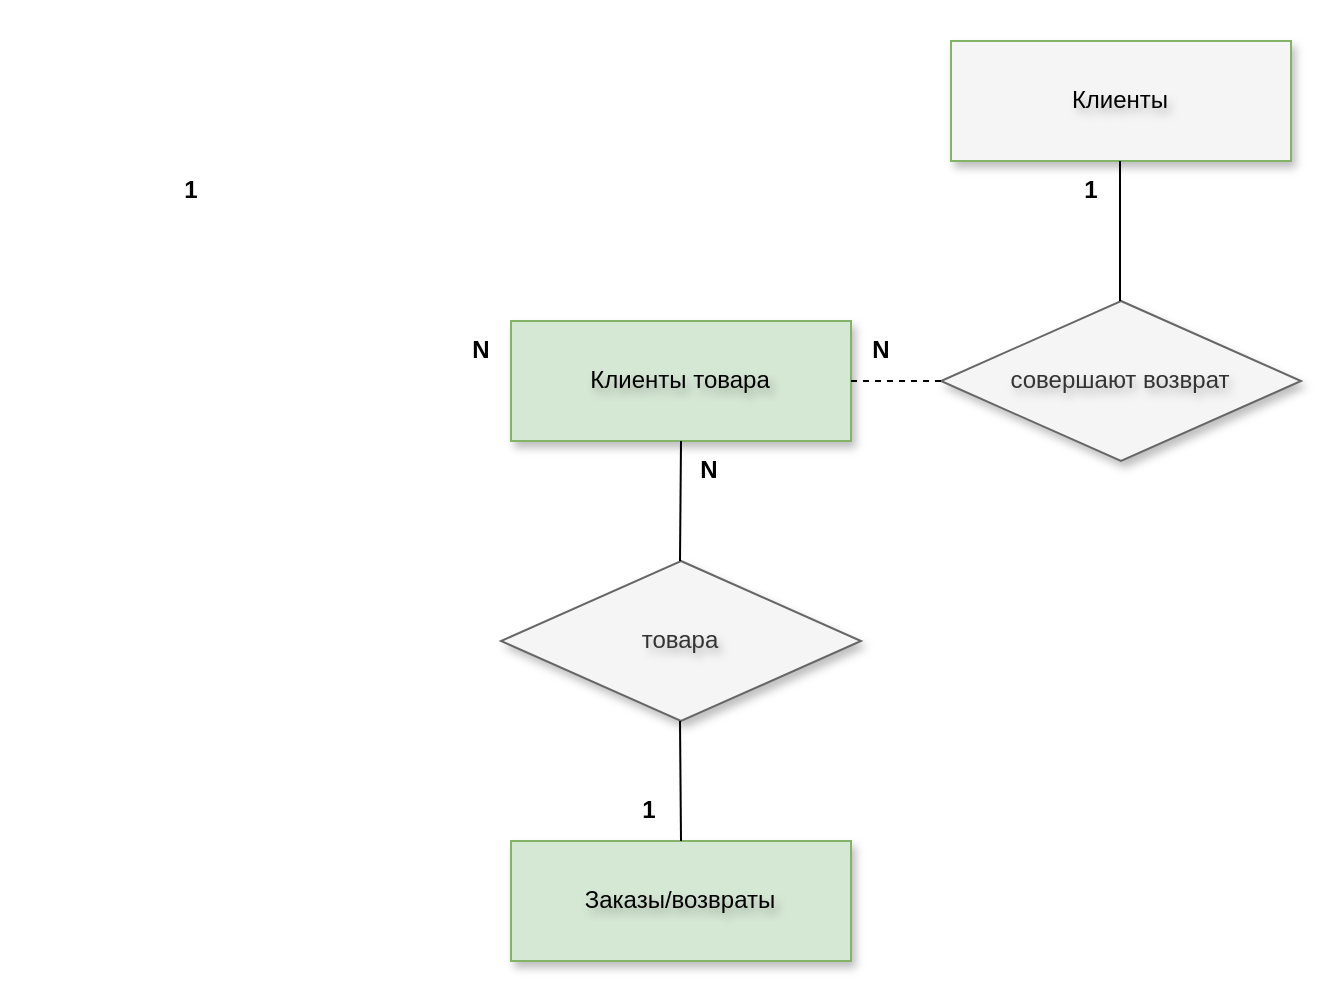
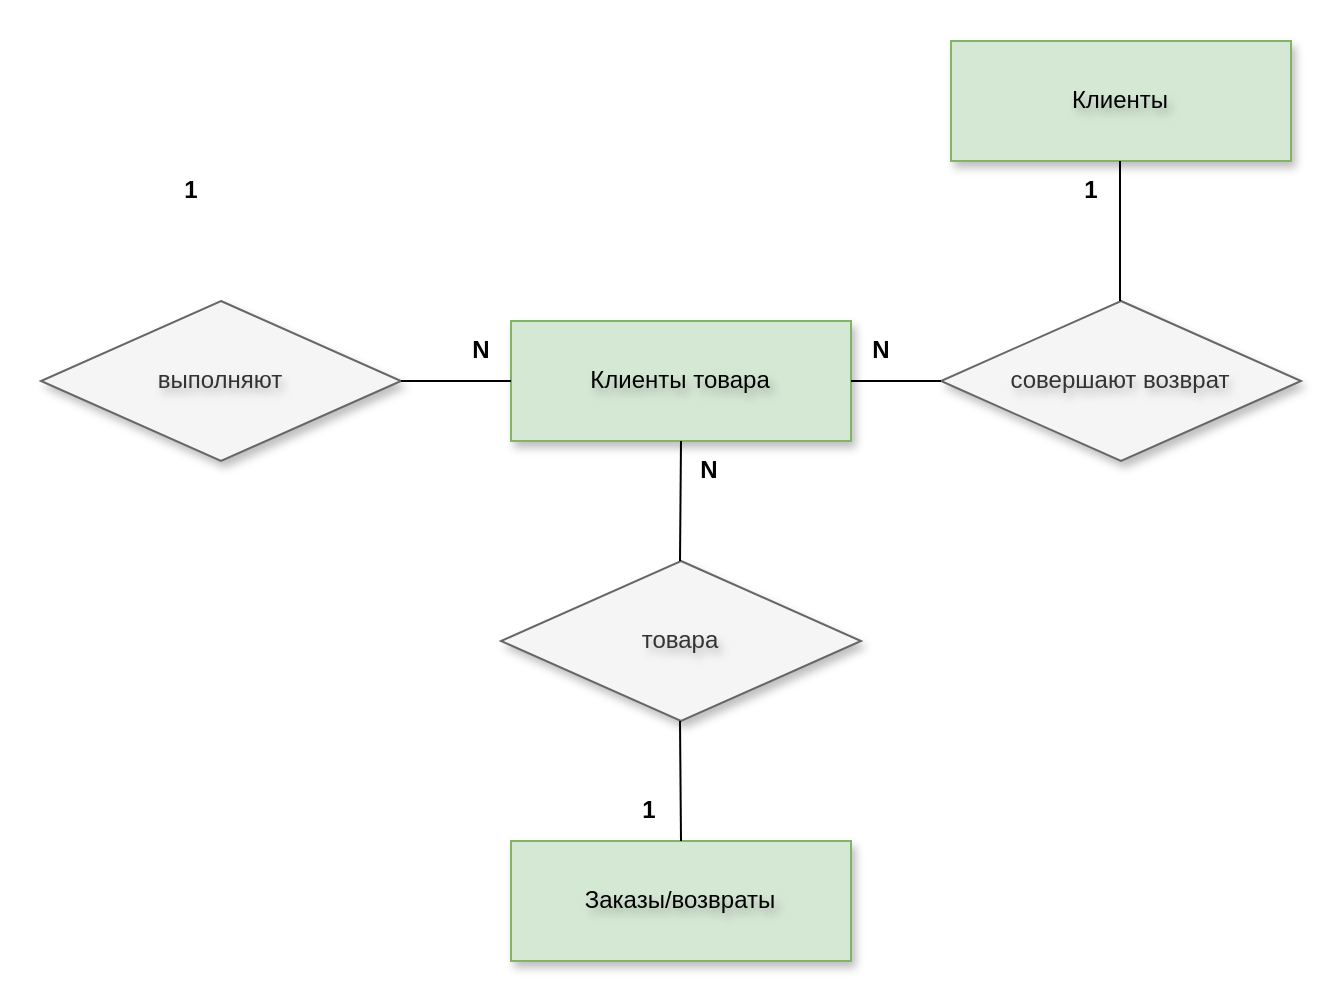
- <mxCell id="2" value="Клиенты" style="rounded=0;whiteSpace=wrap;html=1;fillColor=#f5f5f5;strokeColor=#82b366;shadow=1;textShadow=1;" parent="1" vertex="1"><mxGeometry x="475" y="20" width="170" height="60" as="geometry" /></mxCell>
+ <mxCell id="2" value="Клиенты" style="rounded=0;whiteSpace=wrap;html=1;fillColor=#d5e8d4;strokeColor=#82b366;shadow=1;textShadow=1;" parent="1" vertex="1"><mxGeometry x="475" y="20" width="170" height="60" as="geometry" /></mxCell>
+ <mxCell id="3" value="выполняют" style="rhombus;whiteSpace=wrap;html=1;fillColor=#f5f5f5;fontColor=#333333;strokeColor=#666666;shadow=1;textShadow=1;" parent="1" vertex="1"><mxGeometry x="20" y="150" width="180" height="80" as="geometry" /></mxCell>
+ <mxCell id="12" value="" style="endArrow=none;html=1;rounded=0;entryX=0;entryY=0.5;entryDx=0;entryDy=0;exitX=1;exitY=0.5;exitDx=0;exitDy=0;" parent="1" source="3" target="7" edge="1"><mxGeometry width="50" height="50" relative="1" as="geometry"><mxPoint x="90" y="420" as="sourcePoint" /><mxPoint x="140" y="370" as="targetPoint" /></mxGeometry></mxCell>
- <mxCell id="11" value="" style="endArrow=none;html=1;rounded=0;entryX=0;entryY=0.5;entryDx=0;entryDy=0;exitX=1;exitY=0.5;exitDx=0;exitDy=0;dashed=1;" parent="1" source="7" target="4" edge="1"><mxGeometry width="50" height="50" relative="1" as="geometry"><mxPoint x="330" y="230" as="sourcePoint" /><mxPoint x="380" y="180" as="targetPoint" /></mxGeometry></mxCell>
+ <mxCell id="11" value="" style="endArrow=none;html=1;rounded=0;entryX=0;entryY=0.5;entryDx=0;entryDy=0;exitX=1;exitY=0.5;exitDx=0;exitDy=0;" parent="1" source="7" target="4" edge="1"><mxGeometry width="50" height="50" relative="1" as="geometry"><mxPoint x="330" y="230" as="sourcePoint" /><mxPoint x="380" y="180" as="targetPoint" /></mxGeometry></mxCell>
